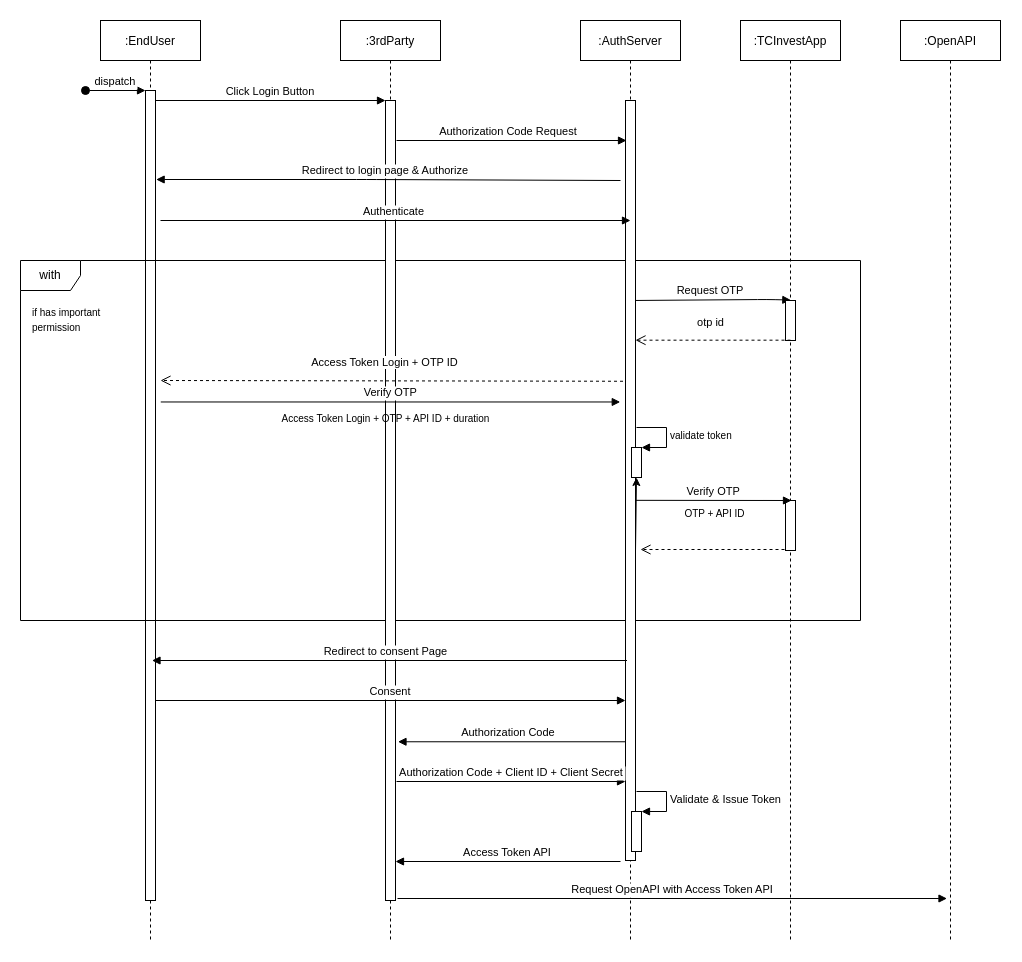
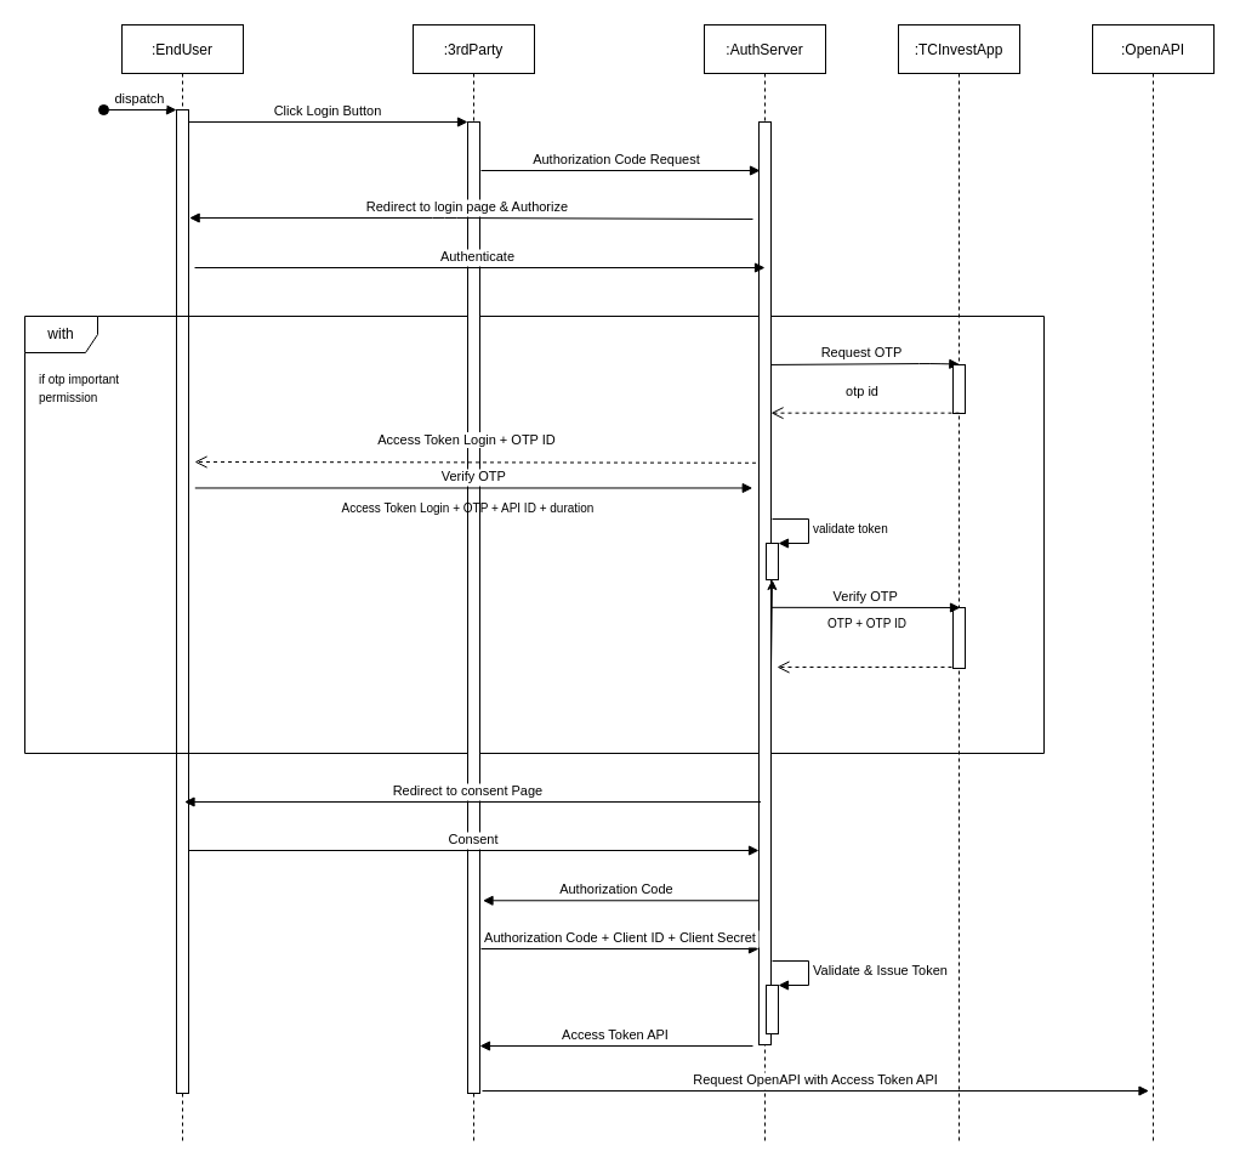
- <mxCell id="26" value="&lt;font style=&quot;font-size: 10px;&quot;&gt;if has important&lt;br&gt;permission&lt;/font&gt;" style="text;html=1;align=left;verticalAlign=middle;resizable=0;points=[];autosize=1;strokeColor=none;fillColor=none;" parent="1" vertex="1"><mxGeometry x="30" y="299" width="80" height="40" as="geometry" /></mxCell>
+ <mxCell id="26" value="&lt;font style=&quot;font-size: 10px;&quot;&gt;if otp important&lt;br&gt;permission&lt;/font&gt;" style="text;html=1;align=left;verticalAlign=middle;resizable=0;points=[];autosize=1;strokeColor=none;fillColor=none;" parent="1" vertex="1"><mxGeometry x="30" y="299" width="80" height="40" as="geometry" /></mxCell>
- <mxCell id="12" value="OTP + API ID" style="text;html=1;align=center;verticalAlign=middle;resizable=0;points=[];autosize=1;strokeColor=none;fillColor=none;fontSize=10;" parent="5" vertex="1"><mxGeometry x="334" y="483" width="80" height="20" as="geometry" /></mxCell>
+ <mxCell id="12" value="OTP + OTP ID" style="text;html=1;align=center;verticalAlign=middle;resizable=0;points=[];autosize=1;strokeColor=none;fillColor=none;fontSize=10;" parent="5" vertex="1"><mxGeometry x="334" y="483" width="80" height="20" as="geometry" /></mxCell>
